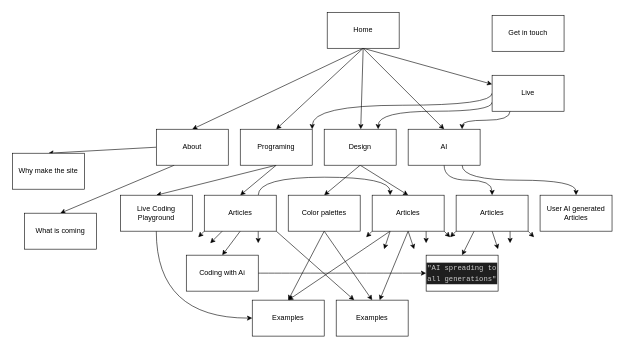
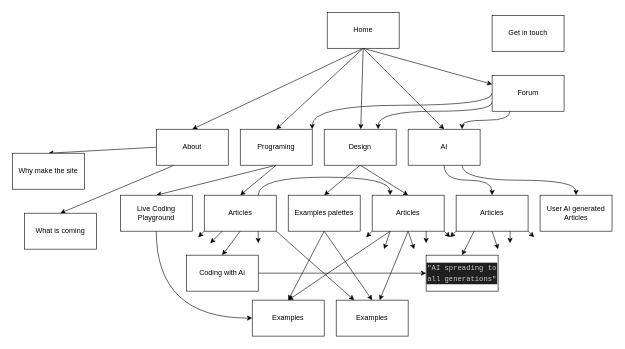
- <mxCell id="23" value="Live" style="rounded=0;whiteSpace=wrap;html=1;" parent="1" vertex="1"><mxGeometry x="820" y="125" width="120" height="60" as="geometry" /></mxCell>
+ <mxCell id="23" value="Forum" style="rounded=0;whiteSpace=wrap;html=1;" parent="1" vertex="1"><mxGeometry x="820" y="125" width="120" height="60" as="geometry" /></mxCell>
- <mxCell id="39" value="Color palettes" style="rounded=0;whiteSpace=wrap;html=1;" parent="1" vertex="1"><mxGeometry x="480" y="325" width="120" height="60" as="geometry" /></mxCell>
+ <mxCell id="39" value="Examples palettes" style="rounded=0;whiteSpace=wrap;html=1;" parent="1" vertex="1"><mxGeometry x="480" y="325" width="120" height="60" as="geometry" /></mxCell>
